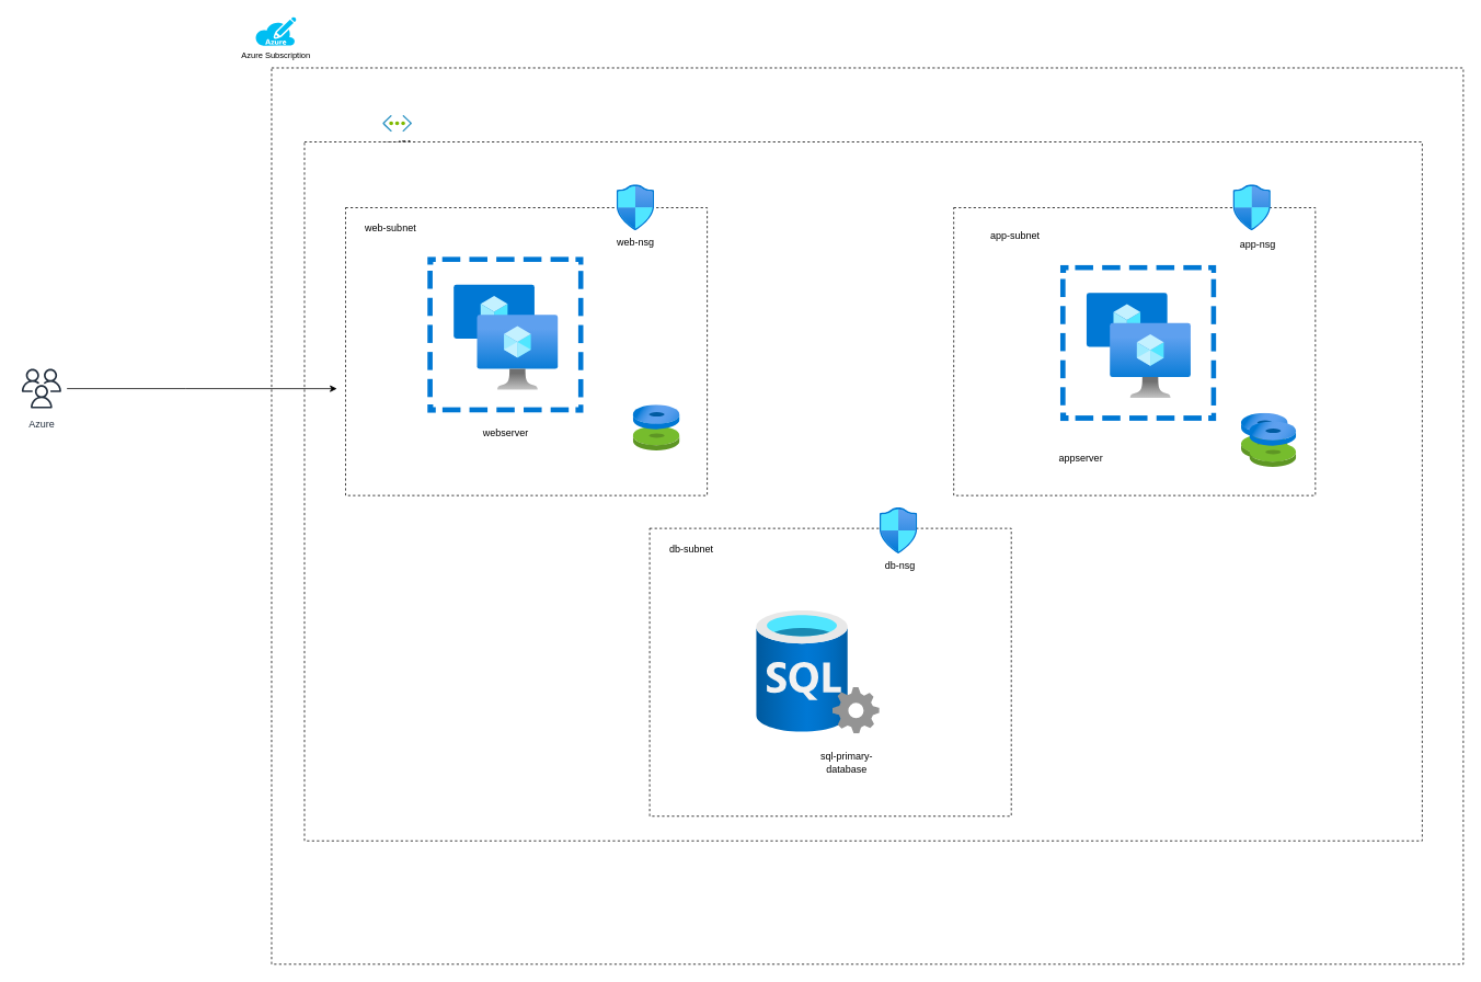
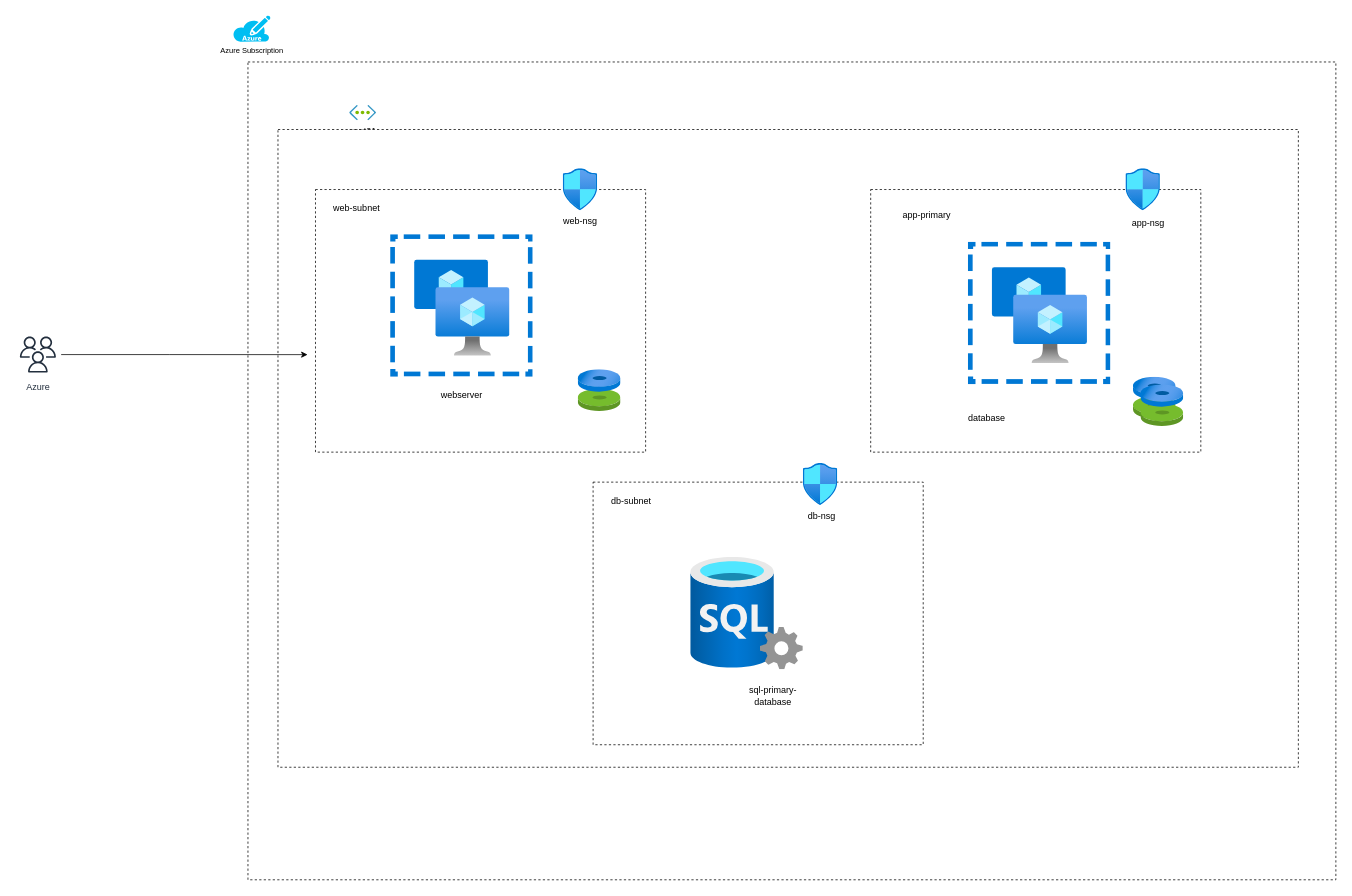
- <mxCell id="30" value="app-subnet" style="text;strokeColor=none;align=center;fillColor=none;html=1;verticalAlign=middle;whiteSpace=wrap;rounded=0;" vertex="1" parent="1"><mxGeometry x="1190" y="272" width="90" height="30" as="geometry" /></mxCell>
+ <mxCell id="30" value="app-primary" style="text;strokeColor=none;align=center;fillColor=none;html=1;verticalAlign=middle;whiteSpace=wrap;rounded=0;" vertex="1" parent="1"><mxGeometry x="1190" y="272" width="90" height="30" as="geometry" /></mxCell>
- <mxCell id="37" value="appserver" style="text;strokeColor=none;align=center;fillColor=none;html=1;verticalAlign=middle;whiteSpace=wrap;rounded=0;" vertex="1" parent="1"><mxGeometry x="1270" y="542" width="90" height="30" as="geometry" /></mxCell>
+ <mxCell id="37" value="database" style="text;strokeColor=none;align=center;fillColor=none;html=1;verticalAlign=middle;whiteSpace=wrap;rounded=0;" vertex="1" parent="1"><mxGeometry x="1270" y="542" width="90" height="30" as="geometry" /></mxCell>
